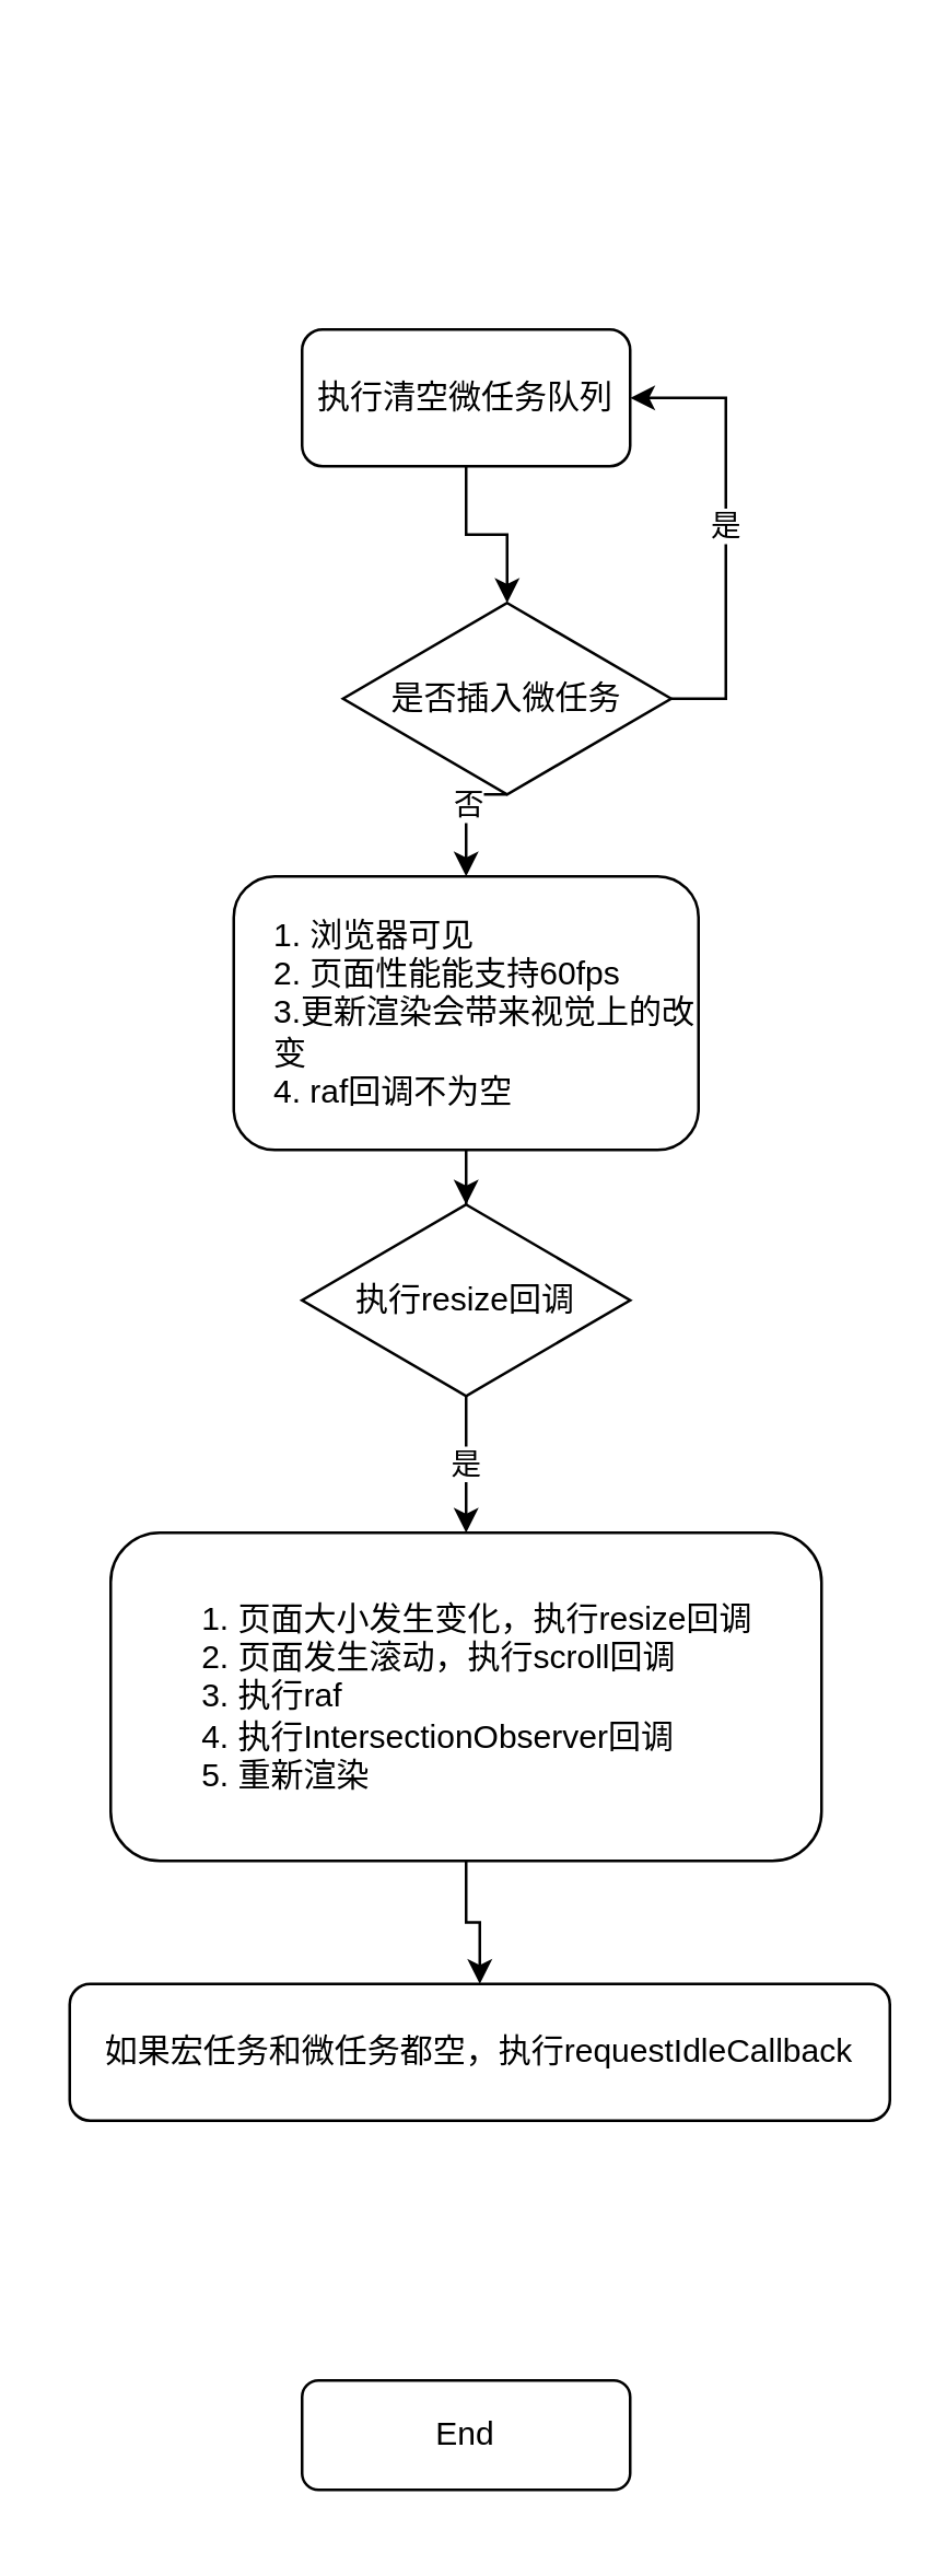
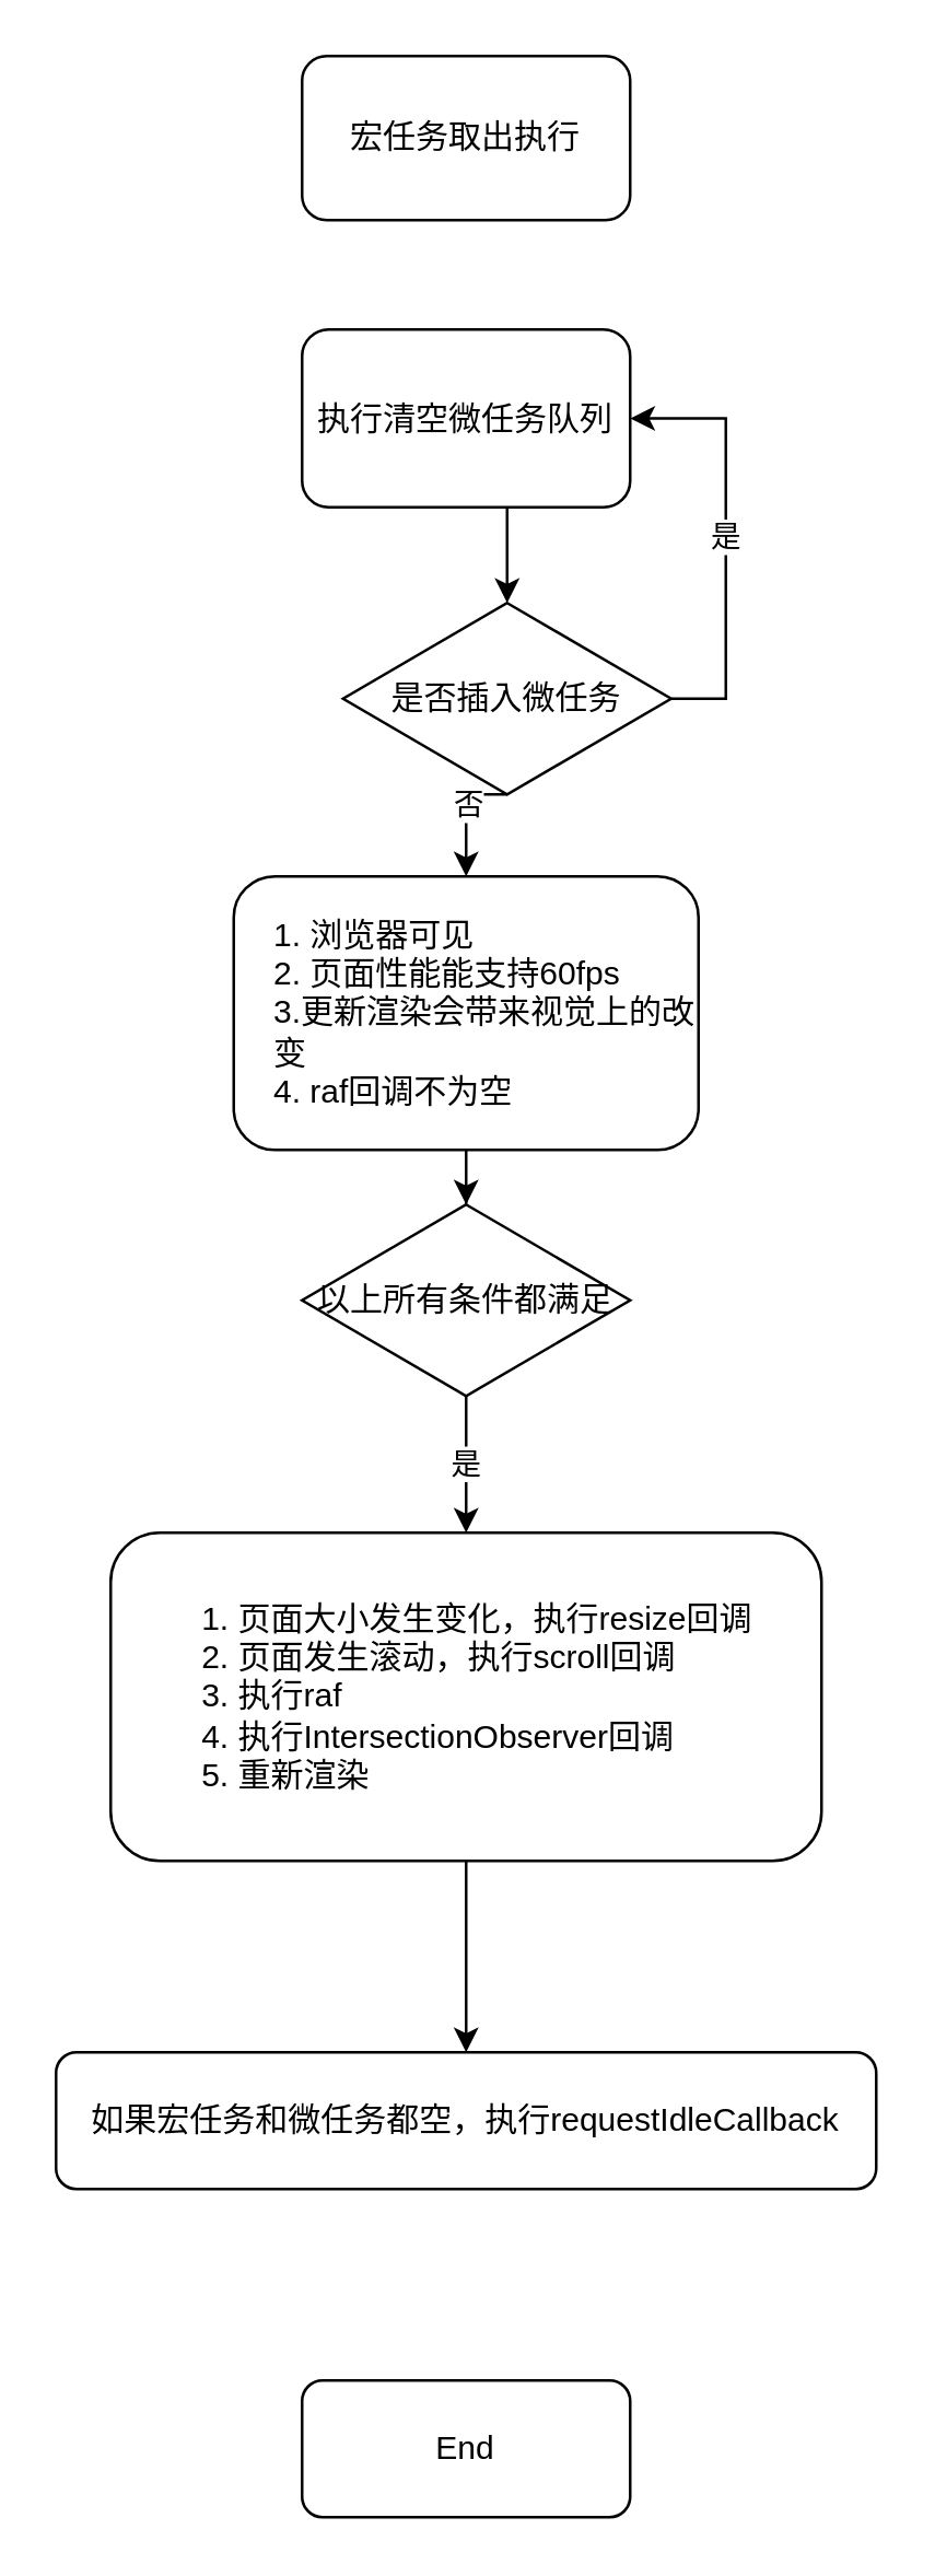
+ <mxCell id="2" value="&lt;span&gt;宏任务取出执行&lt;/span&gt;" style="rounded=1;whiteSpace=wrap;html=1;" vertex="1" parent="1"><mxGeometry x="110" y="20" width="120" height="60" as="geometry" /></mxCell>
- <mxCell id="4" value="&lt;span&gt;执行清空微任务队列&lt;br&gt;&lt;/span&gt;" style="rounded=1;whiteSpace=wrap;html=1;" vertex="1" parent="1"><mxGeometry x="110" y="120" width="120" height="50" as="geometry" /></mxCell>
+ <mxCell id="4" value="&lt;span&gt;执行清空微任务队列&lt;br&gt;&lt;/span&gt;" style="rounded=1;whiteSpace=wrap;html=1;" vertex="1" parent="1"><mxGeometry x="110" y="120" width="120" height="65" as="geometry" /></mxCell>
- <mxCell id="12" value="执行resize回调" style="rhombus;whiteSpace=wrap;html=1;align=center;" vertex="1" parent="1"><mxGeometry x="110" y="440" width="120" height="70" as="geometry" /></mxCell>
+ <mxCell id="12" value="以上所有条件都满足" style="rhombus;whiteSpace=wrap;html=1;align=center;" vertex="1" parent="1"><mxGeometry x="110" y="440" width="120" height="70" as="geometry" /></mxCell>
- <mxCell id="16" value="&lt;span&gt;如果宏任务和微任务都空，执行requestIdleCallback&lt;/span&gt;" style="rounded=1;whiteSpace=wrap;html=1;align=center;" vertex="1" parent="1"><mxGeometry x="25" y="725" width="300" height="50" as="geometry" /></mxCell>
+ <mxCell id="16" value="&lt;span&gt;如果宏任务和微任务都空，执行requestIdleCallback&lt;/span&gt;" style="rounded=1;whiteSpace=wrap;html=1;align=center;" vertex="1" parent="1"><mxGeometry x="20" y="750" width="300" height="50" as="geometry" /></mxCell>
- <mxCell id="18" value="&lt;span&gt;End&lt;br&gt;&lt;/span&gt;" style="rounded=1;whiteSpace=wrap;html=1;" vertex="1" parent="1"><mxGeometry x="110" y="870" width="120" height="40" as="geometry" /></mxCell>
+ <mxCell id="18" value="&lt;span&gt;End&lt;br&gt;&lt;/span&gt;" style="rounded=1;whiteSpace=wrap;html=1;" vertex="1" parent="1"><mxGeometry x="110" y="870" width="120" height="50" as="geometry" /></mxCell>
